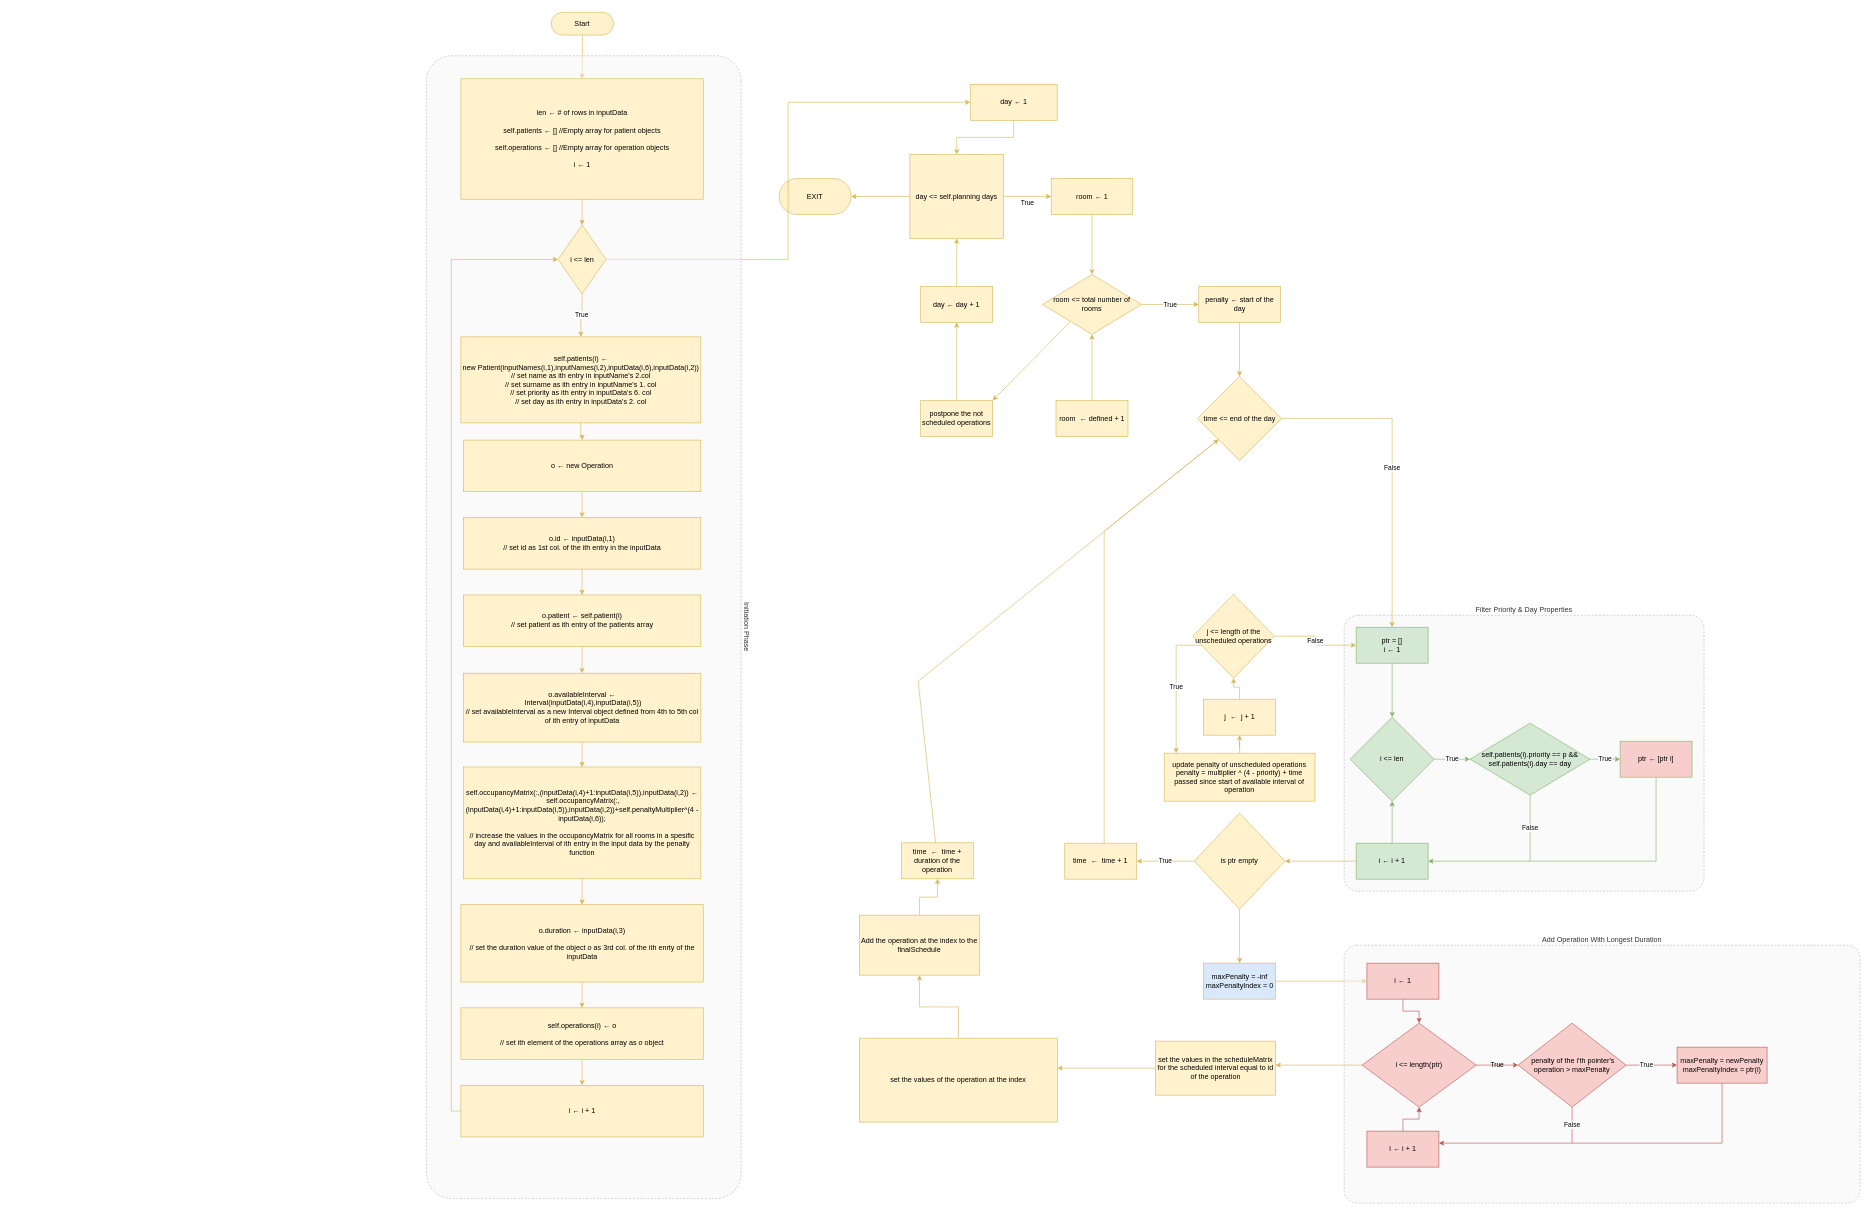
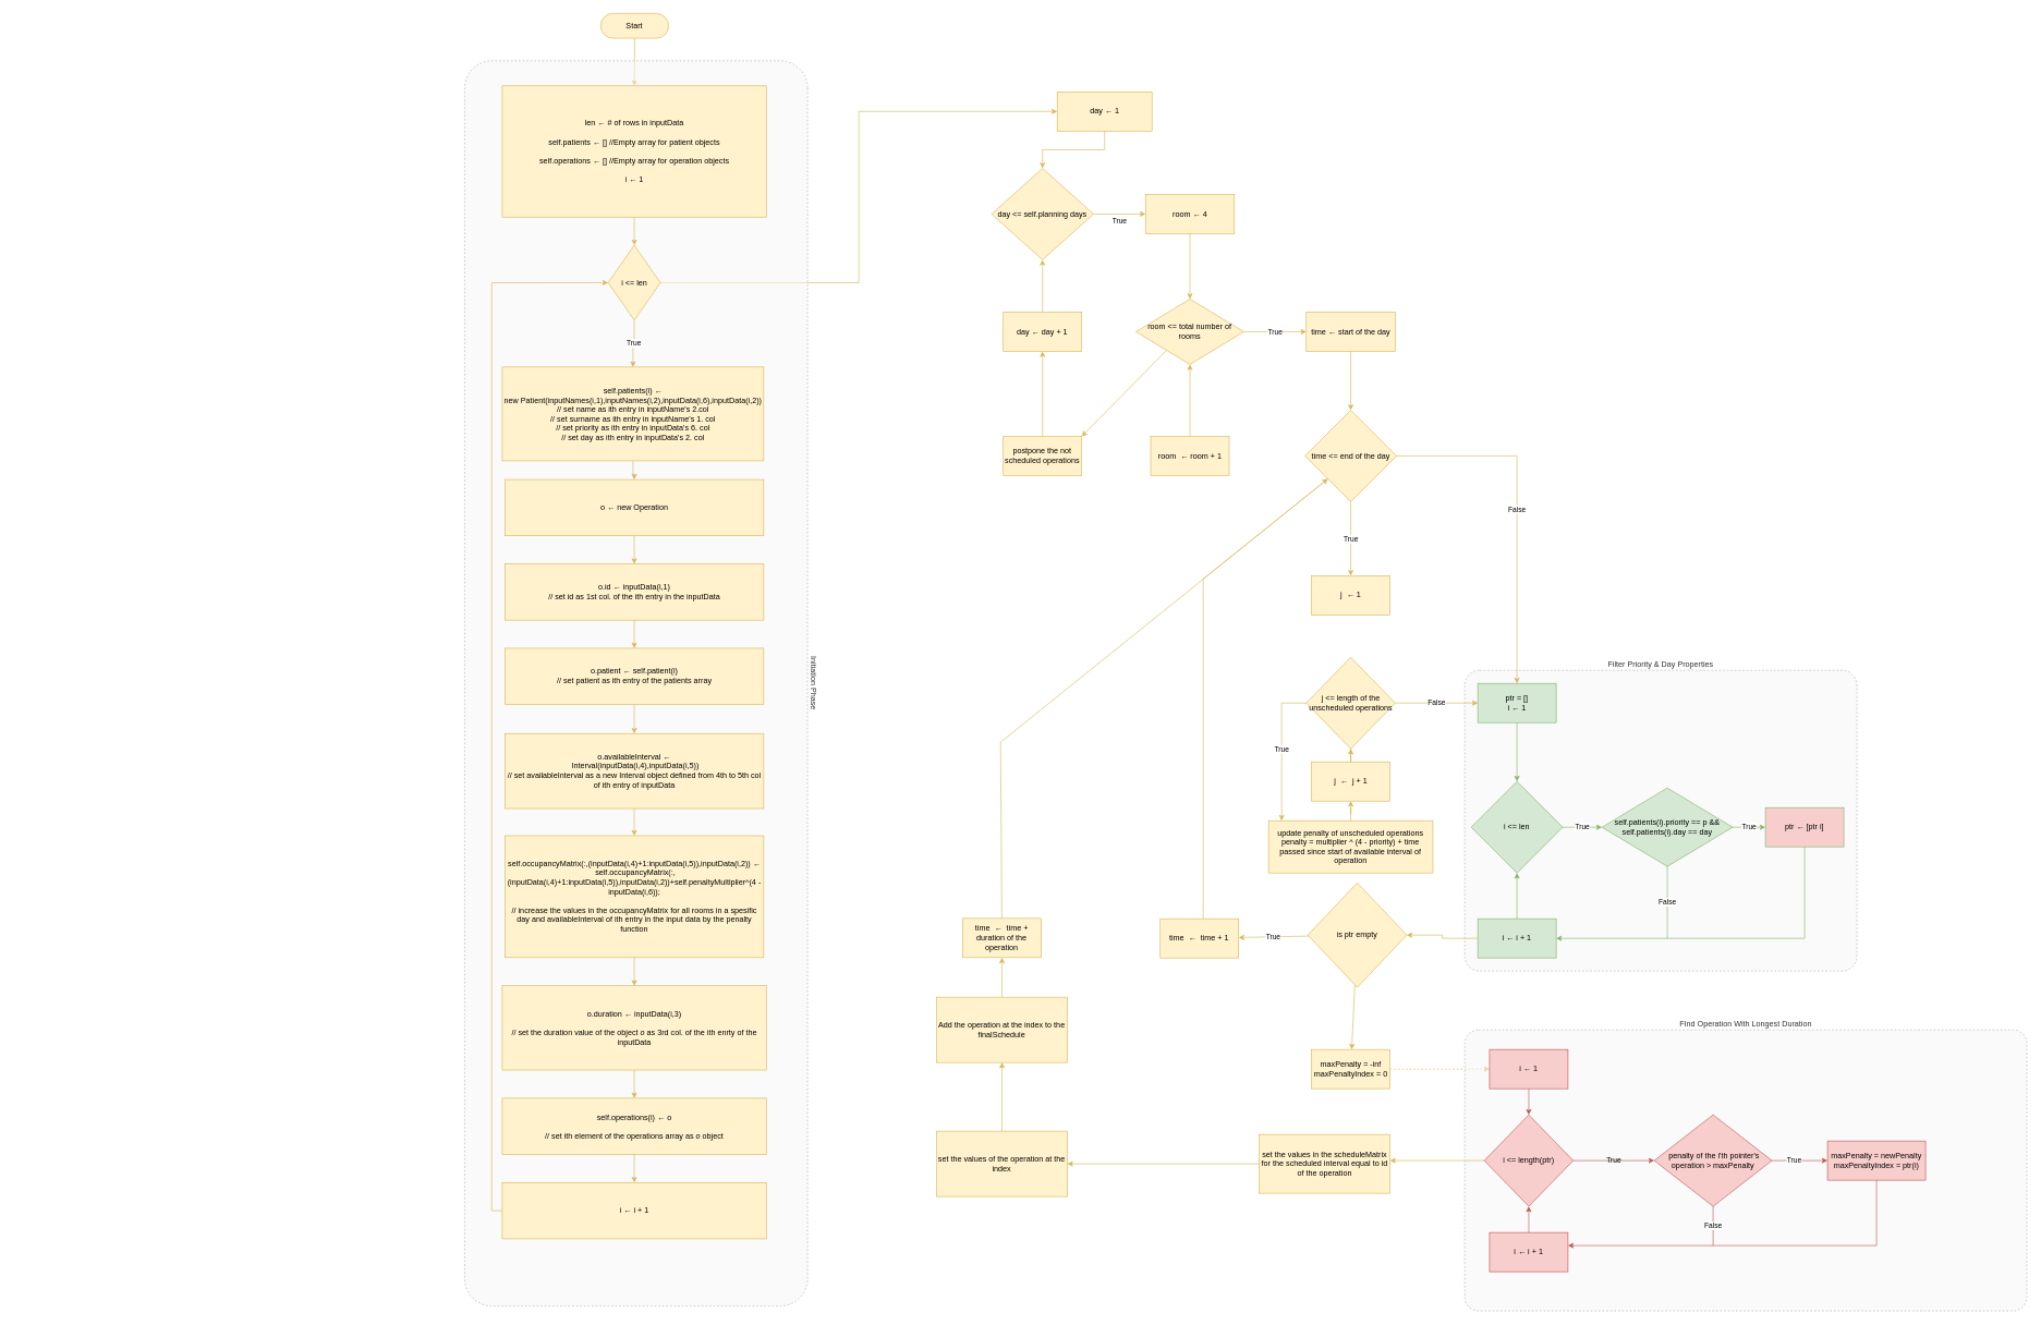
- <mxCell id="29" value="EXIT" style="whiteSpace=wrap;html=1;rounded=1;arcSize=50;fillColor=#fff2cc;strokeColor=#d6b656;" vertex="1" parent="1"><mxGeometry x="1298.2" y="297" width="120" height="60" as="geometry" /></mxCell>
- <mxCell id="7" value="" style="edgeStyle=orthogonalEdgeStyle;rounded=0;orthogonalLoop=1;jettySize=auto;html=1;startArrow=none;startFill=0;endArrow=classic;endFill=1;strokeColor=#d6b656;fillColor=#fff2cc;" edge="1" parent="1" source="8" target="29"><mxGeometry relative="1" as="geometry" /></mxCell>
- <mxCell id="8" value="day &amp;lt;= self.planning days" style="whiteSpace=wrap;html=1;fillColor=#fff2cc;strokeColor=#d6b656;rounded=0;" vertex="1" parent="1"><mxGeometry x="1516.2" y="257" width="156" height="140" as="geometry" /></mxCell>
+ <mxCell id="8" value="day &amp;lt;= self.planning days" style="rhombus;whiteSpace=wrap;html=1;rounded=0;fillColor=#fff2cc;strokeColor=#d6b656;" vertex="1" parent="1"><mxGeometry x="1516.2" y="257" width="156" height="140" as="geometry" /></mxCell>
- <mxCell id="10" value="room ← 1" style="whiteSpace=wrap;html=1;rounded=0;fillColor=#fff2cc;strokeColor=#d6b656;" vertex="1" parent="1"><mxGeometry x="1751.7" y="297" width="136" height="60" as="geometry" /></mxCell>
+ <mxCell id="10" value="room ← 4" style="whiteSpace=wrap;html=1;rounded=0;fillColor=#fff2cc;strokeColor=#d6b656;" vertex="1" parent="1"><mxGeometry x="1751.7" y="297" width="136" height="60" as="geometry" /></mxCell>
- <mxCell id="56" value="penalty ← start of the day" style="whiteSpace=wrap;html=1;rounded=0;fillColor=#fff2cc;strokeColor=#d6b656;" vertex="1" parent="1"><mxGeometry x="1997.7" y="477" width="136" height="60" as="geometry" /></mxCell>
+ <mxCell id="56" value="time ← start of the day" style="whiteSpace=wrap;html=1;rounded=0;fillColor=#fff2cc;strokeColor=#d6b656;" vertex="1" parent="1"><mxGeometry x="1997.7" y="477" width="136" height="60" as="geometry" /></mxCell>
- <mxCell id="20" value="room&amp;nbsp;&amp;nbsp;← defined + 1" style="whiteSpace=wrap;html=1;rounded=0;fillColor=#fff2cc;strokeColor=#d6b656;" vertex="1" parent="1"><mxGeometry x="1759.7" y="667" width="120" height="60" as="geometry" /></mxCell>
+ <mxCell id="20" value="room&amp;nbsp;&amp;nbsp;← room + 1" style="whiteSpace=wrap;html=1;rounded=0;fillColor=#fff2cc;strokeColor=#d6b656;" vertex="1" parent="1"><mxGeometry x="1759.7" y="667" width="120" height="60" as="geometry" /></mxCell>
+ <mxCell id="15" value="True" style="edgeStyle=orthogonalEdgeStyle;rounded=0;orthogonalLoop=1;jettySize=auto;html=1;startArrow=none;startFill=0;endArrow=classic;endFill=1;strokeColor=#d6b656;fillColor=#fff2cc;exitX=0.5;exitY=1;exitDx=0;exitDy=0;entryX=0.5;entryY=0;entryDx=0;entryDy=0;" edge="1" parent="1" source="16" target="28"><mxGeometry relative="1" as="geometry"><Array as="points"><mxPoint x="2066" y="825" /><mxPoint x="2066" y="825" /></Array></mxGeometry></mxCell>
+ <mxCell id="28" value="j&amp;nbsp;&amp;nbsp;← 1" style="whiteSpace=wrap;html=1;rounded=0;fillColor=#fff2cc;strokeColor=#d6b656;" vertex="1" parent="1"><mxGeometry x="2005.7" y="880.19" width="120" height="60" as="geometry" /></mxCell>
- <mxCell id="23" value="j &amp;lt;= length of the unscheduled operations" style="rhombus;whiteSpace=wrap;html=1;rounded=0;fillColor=#fff2cc;strokeColor=#d6b656;" vertex="1" parent="1"><mxGeometry x="1987.7" y="990" width="136" height="140" as="geometry" /></mxCell>
+ <mxCell id="23" value="j &amp;lt;= length of the unscheduled operations" style="rhombus;whiteSpace=wrap;html=1;rounded=0;fillColor=#fff2cc;strokeColor=#d6b656;" vertex="1" parent="1"><mxGeometry x="1997.7" y="1005" width="136" height="140" as="geometry" /></mxCell>
- <mxCell id="96" value="time&amp;nbsp;&amp;nbsp;←&amp;nbsp; time + duration of the operation" style="rounded=0;whiteSpace=wrap;html=1;fillColor=#fff2cc;strokeColor=#d6b656;" vertex="1" parent="1"><mxGeometry x="1502.2" y="1404.43" width="120" height="60" as="geometry" /></mxCell>
+ <mxCell id="96" value="time&amp;nbsp;&amp;nbsp;←&amp;nbsp; time + duration of the operation" style="rounded=0;whiteSpace=wrap;html=1;fillColor=#fff2cc;strokeColor=#d6b656;" vertex="1" parent="1"><mxGeometry x="1472.2" y="1404.43" width="120" height="60" as="geometry" /></mxCell>
- <mxCell id="59" value="is ptr empty" style="rhombus;whiteSpace=wrap;html=1;fillColor=#fff2cc;strokeColor=#d6b656;rounded=0;" vertex="1" parent="1"><mxGeometry x="1990" y="1355" width="151.4" height="160" as="geometry" /></mxCell>
+ <mxCell id="59" value="is ptr empty" style="rhombus;whiteSpace=wrap;html=1;fillColor=#fff2cc;strokeColor=#d6b656;rounded=0;" vertex="1" parent="1"><mxGeometry x="2000" y="1350" width="151.4" height="160" as="geometry" /></mxCell>
- <mxCell id="76" value="Add Operation With Longest Duration" style="rounded=1;whiteSpace=wrap;html=1;dashed=1;opacity=50;perimeterSpacing=0;glass=0;sketch=0;strokeWidth=1;arcSize=5;labelPosition=center;verticalLabelPosition=top;align=center;verticalAlign=bottom;strokeColor=#666666;fillColor=#f5f5f5;connectable=0;fontColor=#333333;" vertex="1" parent="1"><mxGeometry x="2240" y="1575" width="860" height="430" as="geometry" /></mxCell>
+ <mxCell id="76" value="FInd Operation With Longest Duration" style="rounded=1;whiteSpace=wrap;html=1;dashed=1;opacity=50;perimeterSpacing=0;glass=0;sketch=0;strokeWidth=1;arcSize=5;labelPosition=center;verticalLabelPosition=top;align=center;verticalAlign=bottom;strokeColor=#666666;fillColor=#f5f5f5;connectable=0;fontColor=#333333;" vertex="1" parent="1"><mxGeometry x="2240" y="1575" width="860" height="430" as="geometry" /></mxCell>
- <mxCell id="64" value="maxPenalty = -inf&lt;br&gt;maxPenaltyIndex = 0" style="whiteSpace=wrap;html=1;fillColor=#dae8fc;strokeColor=#d6b656;rounded=0;" vertex="1" parent="1"><mxGeometry x="2005.7" y="1605" width="120" height="60" as="geometry" /></mxCell>
+ <mxCell id="64" value="maxPenalty = -inf&lt;br&gt;maxPenaltyIndex = 0" style="whiteSpace=wrap;html=1;fillColor=#fff2cc;strokeColor=#d6b656;rounded=0;" vertex="1" parent="1"><mxGeometry x="2005.7" y="1605" width="120" height="60" as="geometry" /></mxCell>
- <mxCell id="63" style="edgeStyle=none;rounded=0;orthogonalLoop=1;jettySize=auto;html=1;labelBackgroundColor=default;startArrow=none;startFill=0;endArrow=classic;endFill=1;strokeColor=#d6b656;fillColor=#fff2cc;" edge="1" parent="1" source="64" target="87"><mxGeometry relative="1" as="geometry" /></mxCell>
+ <mxCell id="63" style="edgeStyle=none;rounded=0;orthogonalLoop=1;jettySize=auto;html=1;labelBackgroundColor=default;startArrow=none;startFill=0;endArrow=classic;endFill=1;strokeColor=#d6b656;fillColor=#fff2cc;dashed=1;" edge="1" parent="1" source="64" target="87"><mxGeometry relative="1" as="geometry" /></mxCell>
- <mxCell id="78" value="i &amp;lt;= length(ptr)" style="rhombus;whiteSpace=wrap;html=1;rounded=0;fillColor=#f8cecc;strokeColor=#b85450;" vertex="1" parent="1"><mxGeometry x="2270" y="1705" width="190" height="140" as="geometry" /></mxCell>
+ <mxCell id="78" value="i &amp;lt;= length(ptr)" style="rhombus;whiteSpace=wrap;html=1;rounded=0;fillColor=#f8cecc;strokeColor=#b85450;" vertex="1" parent="1"><mxGeometry x="2270" y="1705" width="136" height="140" as="geometry" /></mxCell>
- <mxCell id="92" value="set the values of the operation at the index" style="whiteSpace=wrap;html=1;rounded=0;fillColor=#fff2cc;strokeColor=#d6b656;" vertex="1" parent="1"><mxGeometry x="1432.2" y="1730" width="330" height="140" as="geometry" /></mxCell>
+ <mxCell id="92" value="set the values of the operation at the index" style="whiteSpace=wrap;html=1;rounded=0;fillColor=#fff2cc;strokeColor=#d6b656;" vertex="1" parent="1"><mxGeometry x="1432.2" y="1730" width="200" height="100" as="geometry" /></mxCell>
